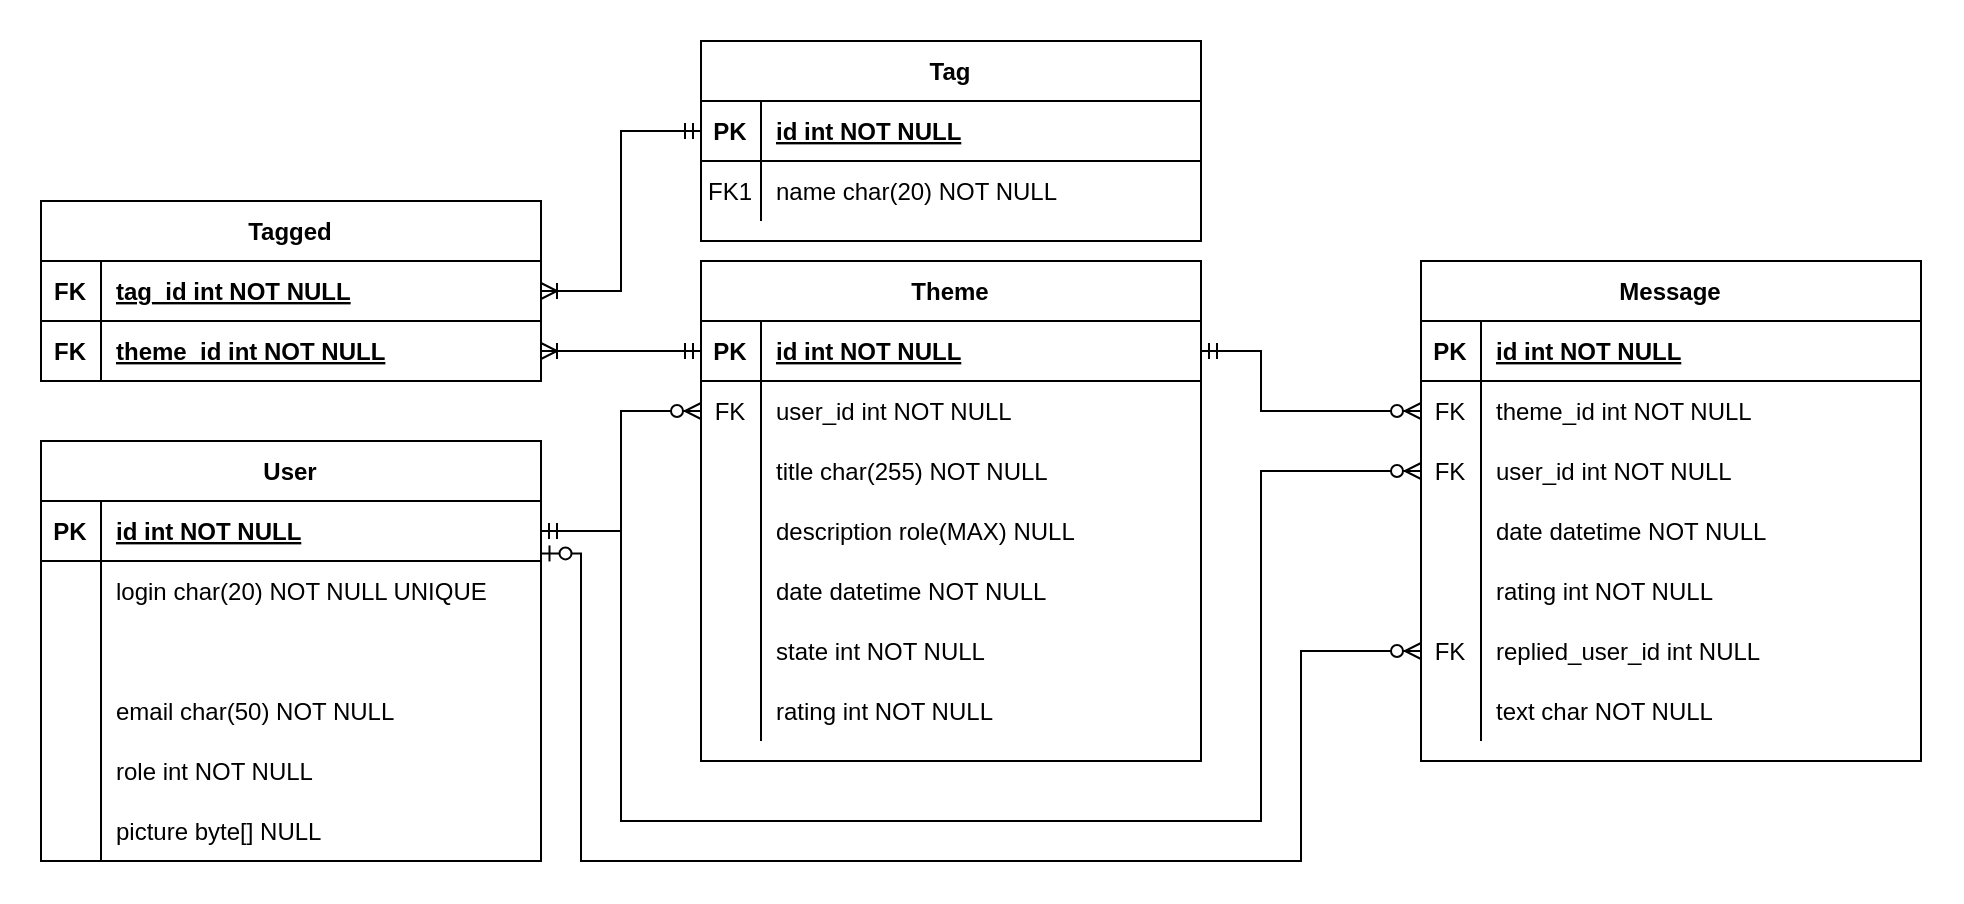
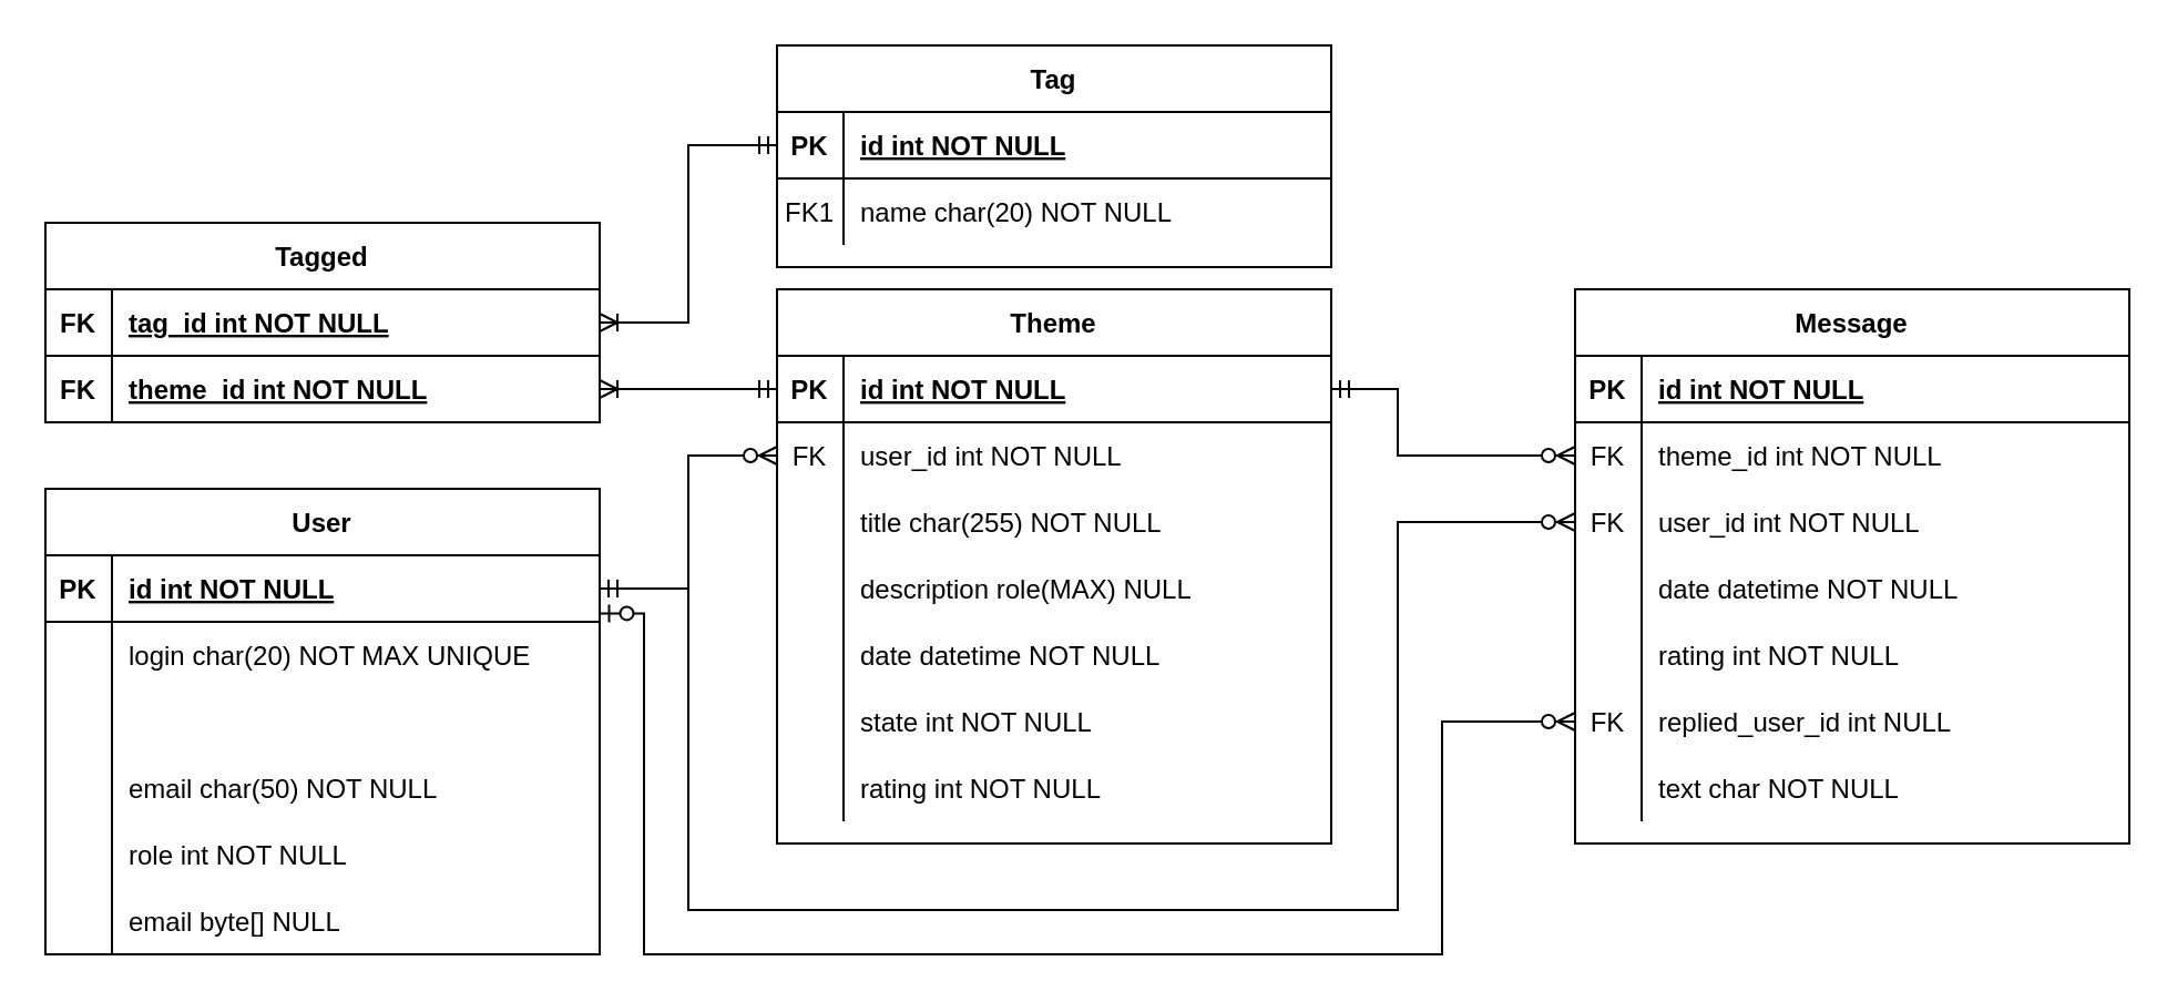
- <mxCell id="40" value="login char(20) NOT NULL UNIQUE" style="shape=partialRectangle;overflow=hidden;connectable=0;fillColor=none;top=0;left=0;bottom=0;right=0;align=left;spacingLeft=6;" parent="38" vertex="1"><mxGeometry x="30" width="220" height="30" as="geometry" /></mxCell>
+ <mxCell id="40" value="login char(20) NOT MAX UNIQUE" style="shape=partialRectangle;overflow=hidden;connectable=0;fillColor=none;top=0;left=0;bottom=0;right=0;align=left;spacingLeft=6;" parent="38" vertex="1"><mxGeometry x="30" width="220" height="30" as="geometry" /></mxCell>
- <mxCell id="51" value="picture byte[] NULL" style="shape=partialRectangle;overflow=hidden;connectable=0;fillColor=none;top=0;left=0;bottom=0;right=0;align=left;spacingLeft=6;" parent="49" vertex="1"><mxGeometry x="30" width="220" height="30" as="geometry" /></mxCell>
+ <mxCell id="51" value="email byte[] NULL" style="shape=partialRectangle;overflow=hidden;connectable=0;fillColor=none;top=0;left=0;bottom=0;right=0;align=left;spacingLeft=6;" parent="49" vertex="1"><mxGeometry x="30" width="220" height="30" as="geometry" /></mxCell>
